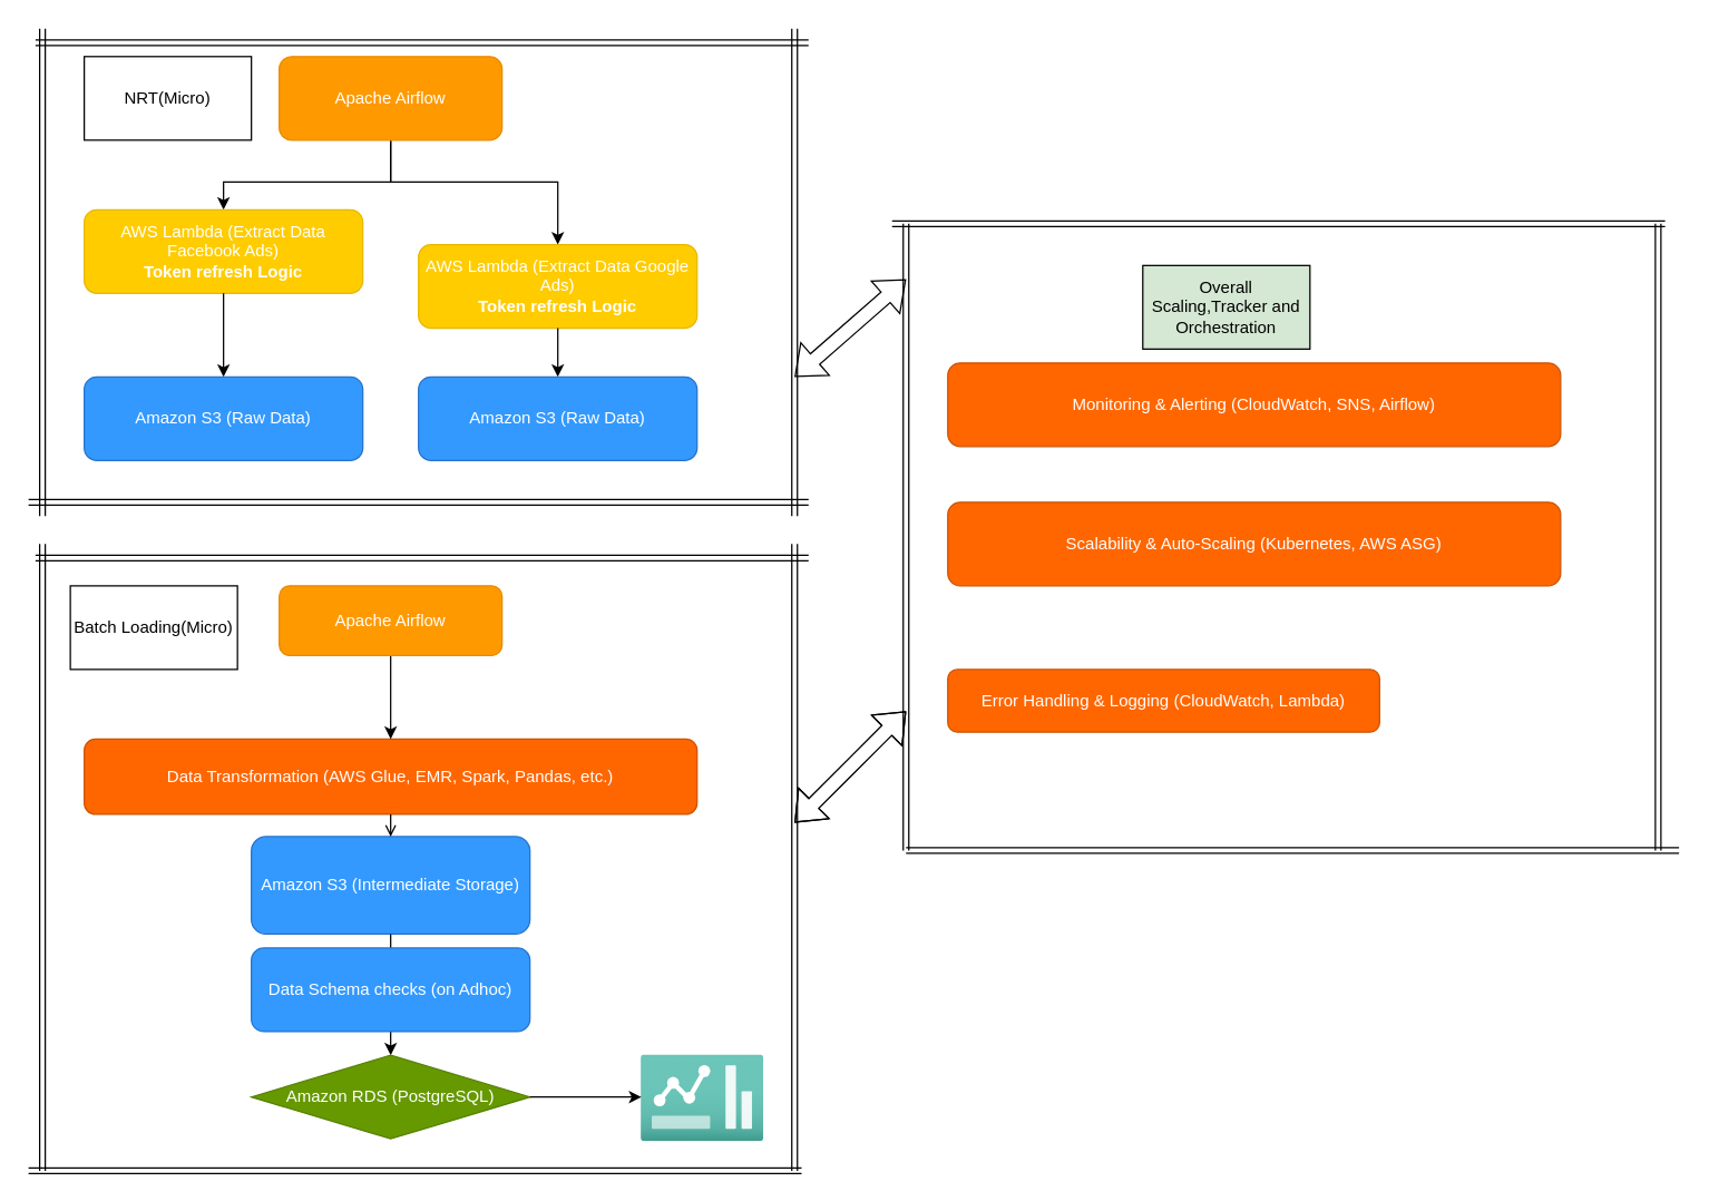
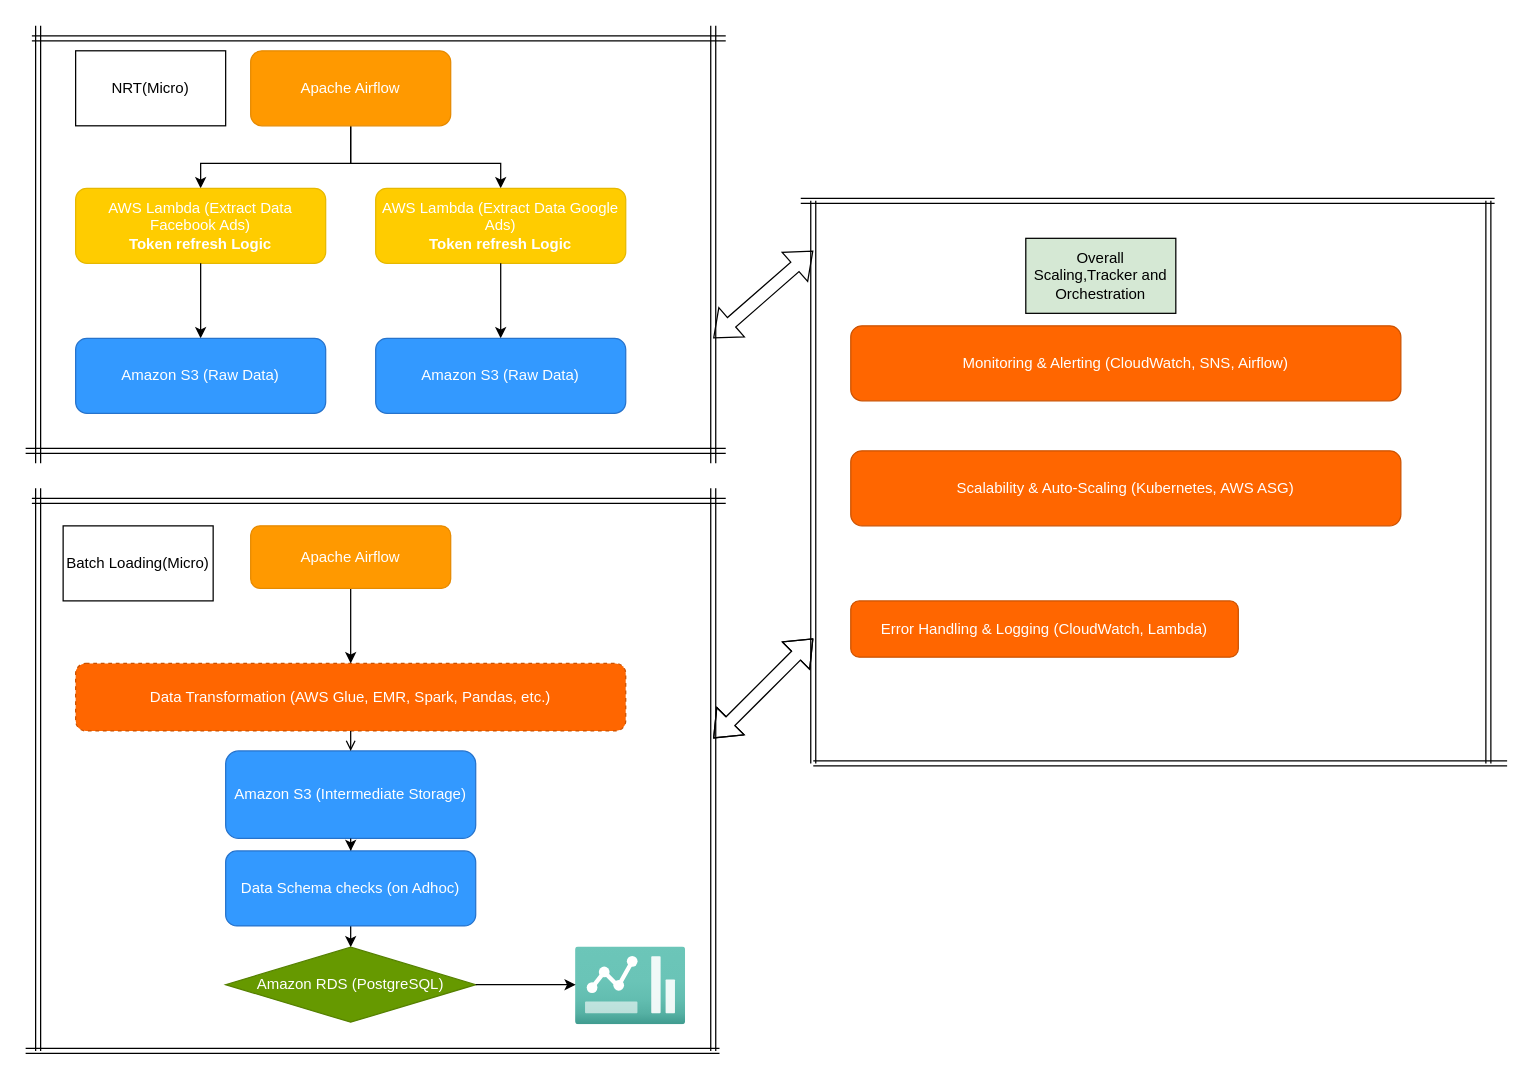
- <mxCell id="7" value="AWS Lambda (Extract Data Google Ads)&lt;div&gt;&lt;b&gt;Token refresh Logic&lt;/b&gt;&lt;br&gt;&lt;/div&gt;" style="rounded=1;whiteSpace=wrap;html=1;fillColor=#ffcc00;strokeColor=#e6b800;fontColor=#ffffff;labelBorderColor=none;" parent="5" vertex="1"><mxGeometry x="260" y="45" width="200" height="60" as="geometry" /></mxCell>
+ <mxCell id="7" value="AWS Lambda (Extract Data Google Ads)&lt;div&gt;&lt;b&gt;Token refresh Logic&lt;/b&gt;&lt;br&gt;&lt;/div&gt;" style="rounded=1;whiteSpace=wrap;html=1;fillColor=#ffcc00;strokeColor=#e6b800;fontColor=#ffffff;labelBorderColor=none;" parent="5" vertex="1"><mxGeometry x="260" y="20" width="200" height="60" as="geometry" /></mxCell>
- <mxCell id="13" value="Data Transformation (AWS Glue, EMR, Spark, Pandas, etc.)" style="rounded=1;whiteSpace=wrap;html=1;fillColor=#ff6600;strokeColor=#cc5200;fontColor=#ffffff;" parent="12" vertex="1"><mxGeometry x="10" y="110" width="440" height="54" as="geometry" /></mxCell>
+ <mxCell id="13" value="Data Transformation (AWS Glue, EMR, Spark, Pandas, etc.)" style="rounded=1;whiteSpace=wrap;html=1;fillColor=#ff6600;strokeColor=#cc5200;fontColor=#ffffff;dashed=1;" parent="12" vertex="1"><mxGeometry x="10" y="110" width="440" height="54" as="geometry" /></mxCell>
- <mxCell id="46" value="" style="edgeStyle=orthogonalEdgeStyle;rounded=0;orthogonalLoop=1;endArrow=none;" parent="1" source="18" target="47" edge="1"><mxGeometry relative="1" as="geometry"><mxPoint x="280" y="670" as="sourcePoint" /><mxPoint x="280" y="757" as="targetPoint" /></mxGeometry></mxCell>
+ <mxCell id="46" value="" style="edgeStyle=orthogonalEdgeStyle;rounded=0;orthogonalLoop=1;" parent="1" source="18" target="47" edge="1"><mxGeometry relative="1" as="geometry"><mxPoint x="280" y="670" as="sourcePoint" /><mxPoint x="280" y="757" as="targetPoint" /></mxGeometry></mxCell>
